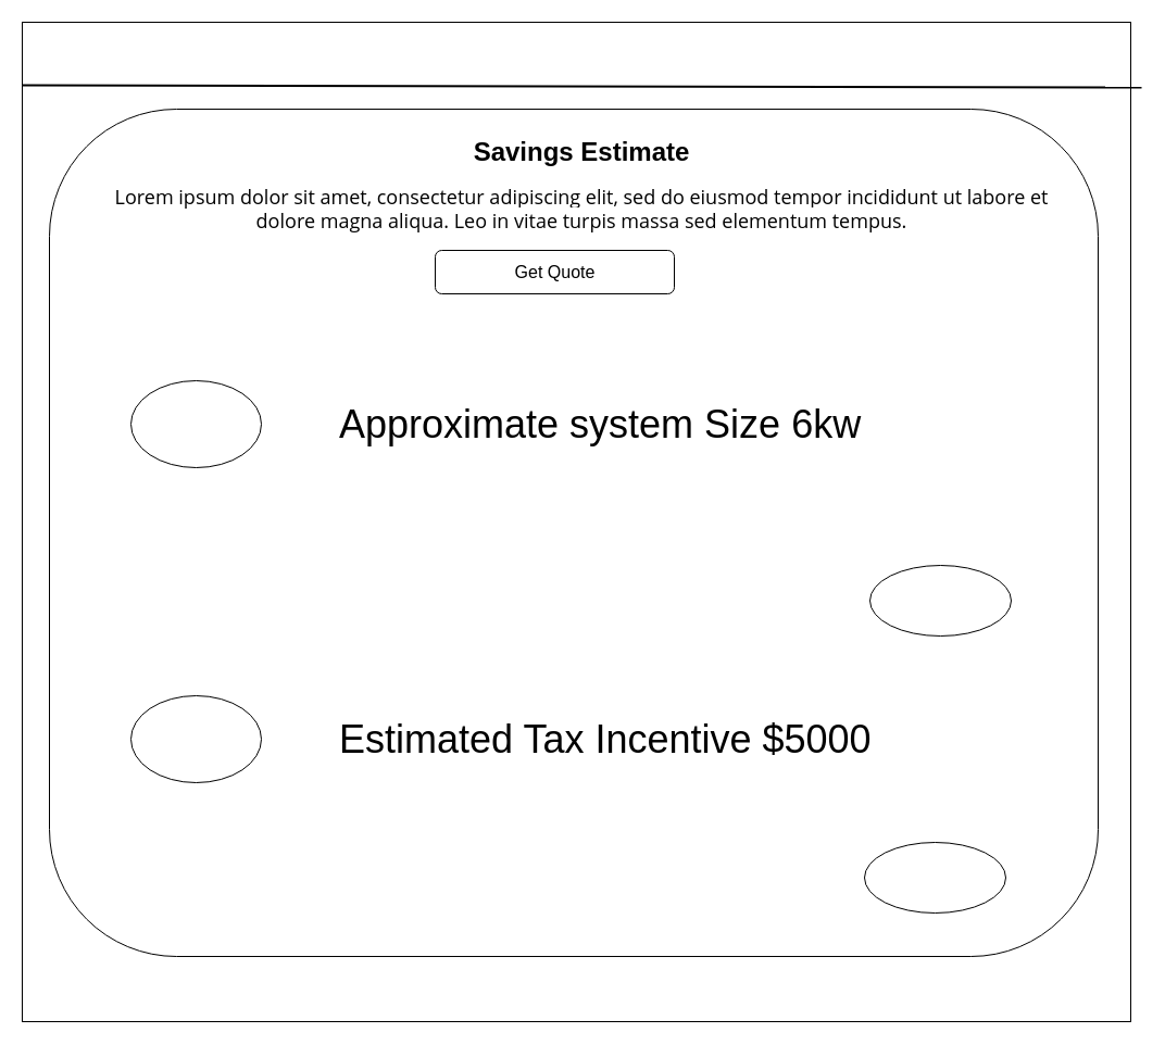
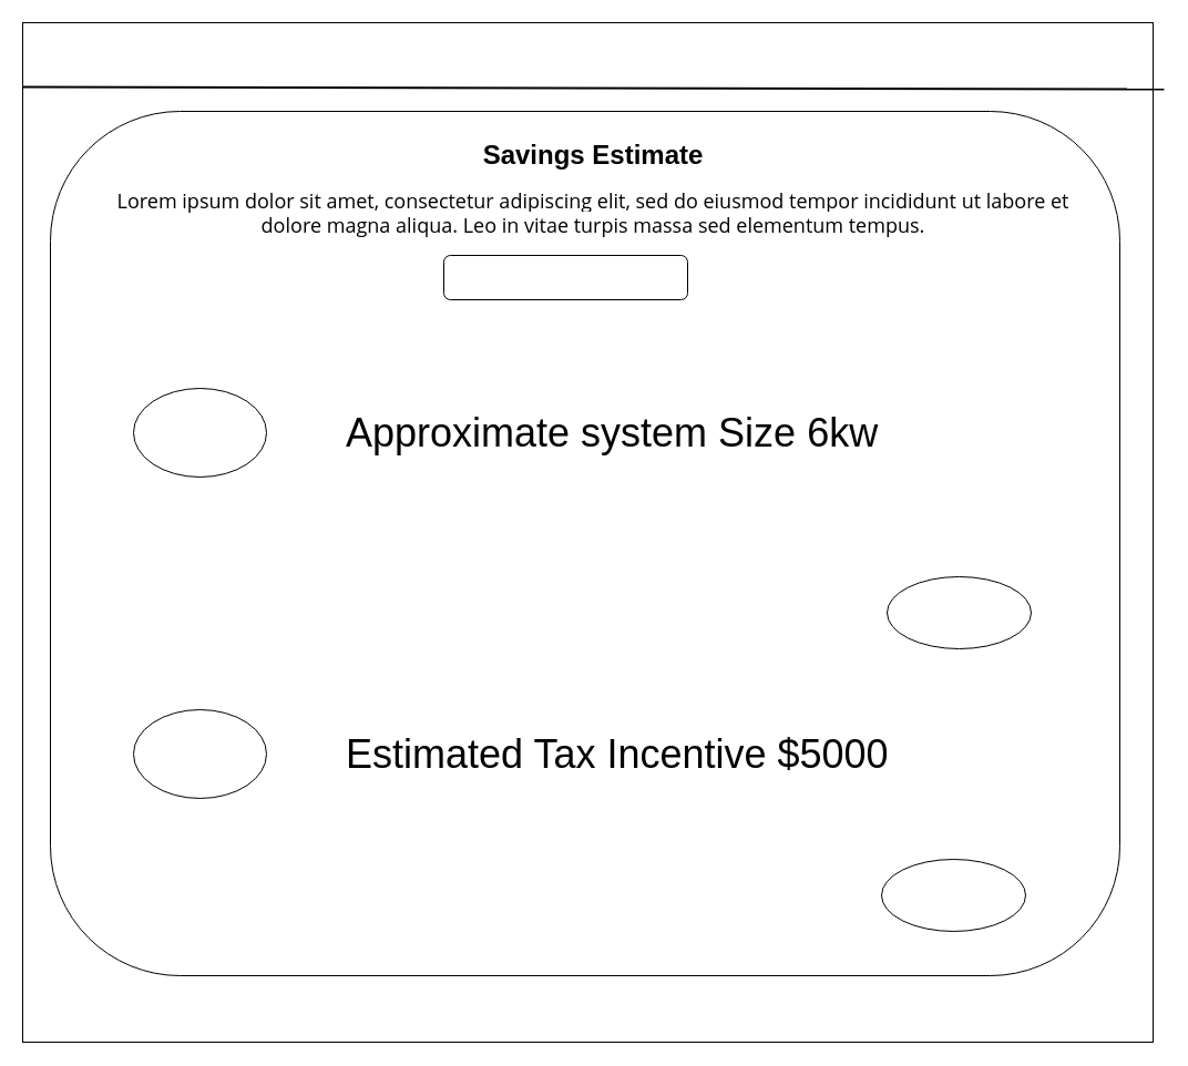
- <mxCell id="7" value="&lt;font style=&quot;font-size: 16px&quot;&gt;Get Quote&lt;/font&gt;" style="text;html=1;strokeColor=none;fillColor=none;align=center;verticalAlign=middle;whiteSpace=wrap;rounded=0;" vertex="1" parent="1"><mxGeometry x="467.5" y="235" width="85" height="30" as="geometry" /></mxCell>
